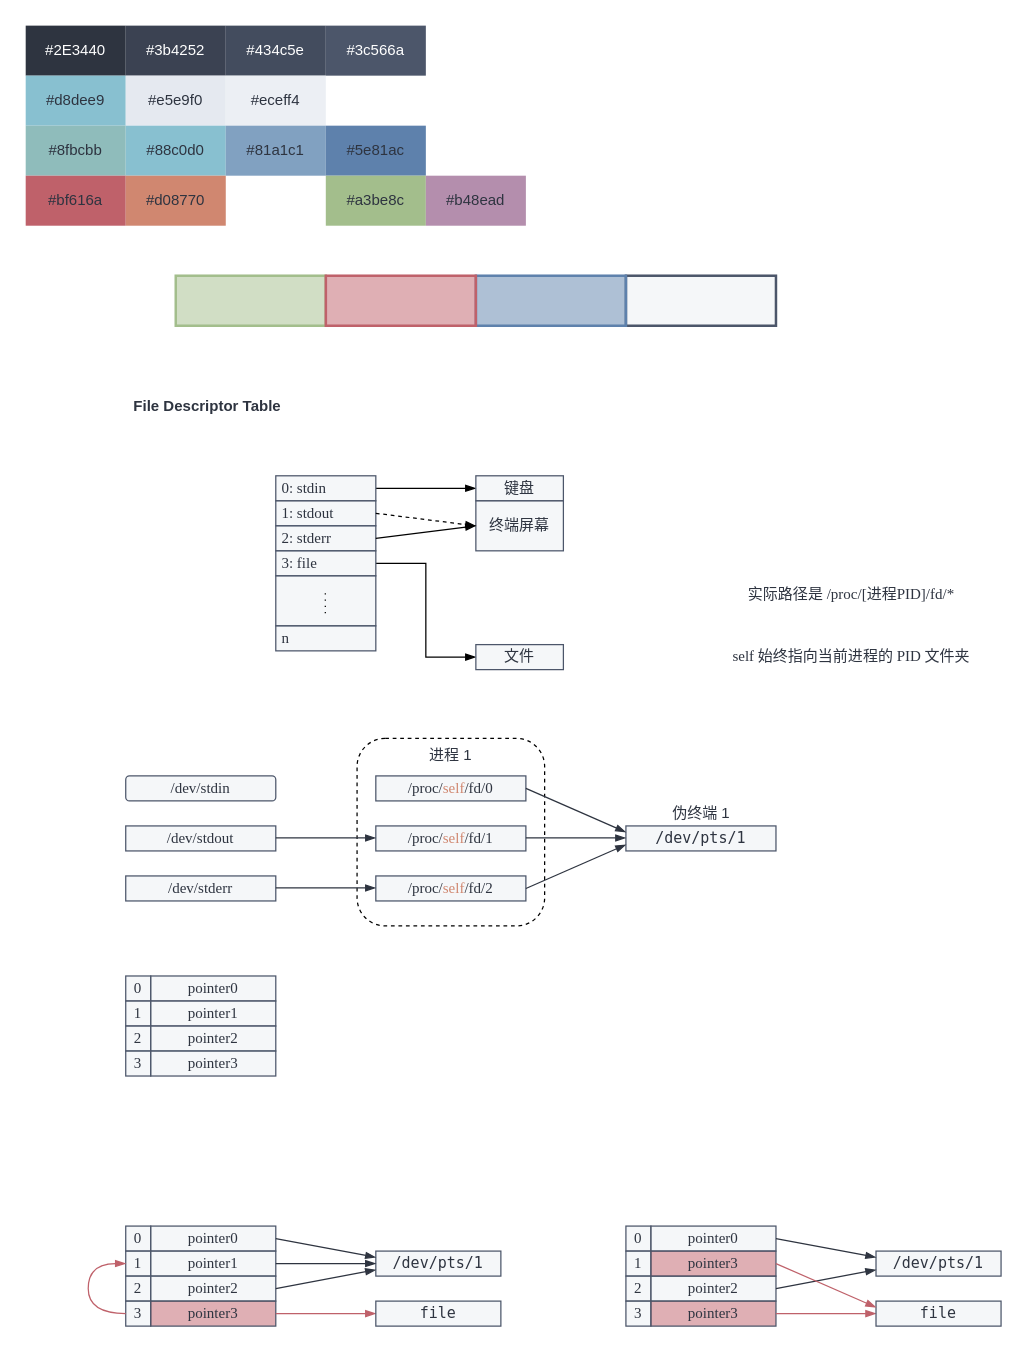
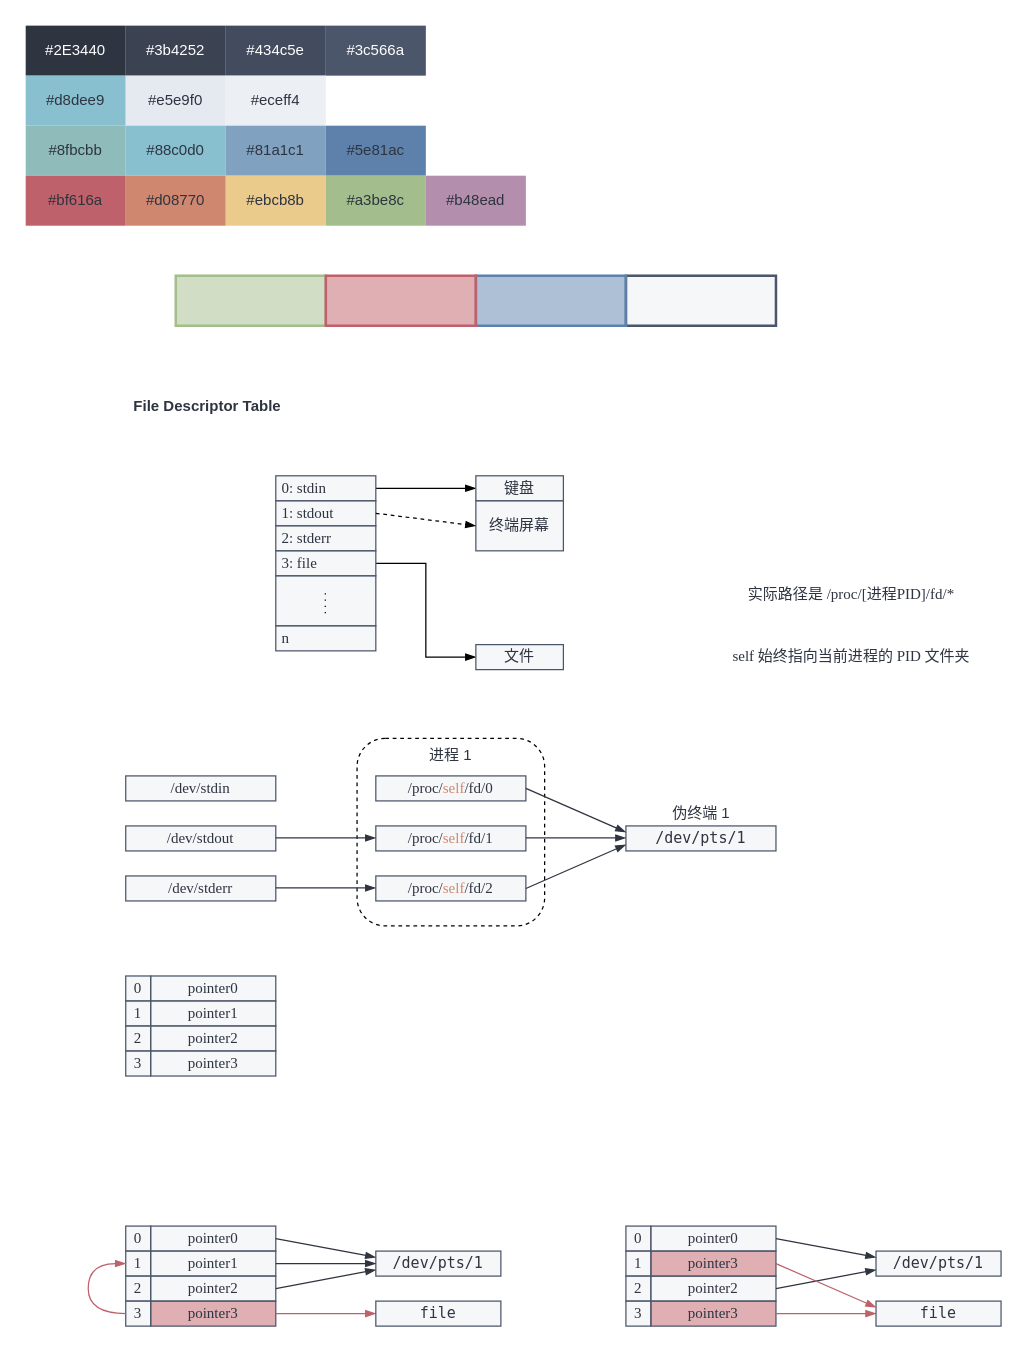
+ <mxCell id="16" value="&lt;font color=&quot;#2e3440&quot;&gt;#ebcb8b&lt;/font&gt;" style="rounded=0;whiteSpace=wrap;html=1;strokeWidth=2;fillColor=#ebcb8b;strokeColor=none;fontColor=#333333;" parent="1" vertex="1"><mxGeometry x="180" y="140" width="80" height="40" as="geometry" /></mxCell>
- <mxCell id="37" value="" style="endArrow=blockThin;html=1;rounded=0;exitX=1;exitY=0.5;exitDx=0;exitDy=0;entryX=0;entryY=0.5;entryDx=0;entryDy=0;fontColor=#2E3440;endFill=1;" parent="1" source="26" target="34" edge="1"><mxGeometry width="50" height="50" relative="1" as="geometry"><mxPoint x="360" y="370" as="sourcePoint" /><mxPoint x="410" y="320" as="targetPoint" /></mxGeometry></mxCell>
- <mxCell id="38" value="&lt;pre tabindex=&quot;0&quot; class=&quot;chroma&quot;&gt;&lt;code class=&quot;language-bash-session&quot; data-lang=&quot;bash-session&quot;&gt;&lt;font face=&quot;JetBrainsMono NFP&quot;&gt;/dev/stdin&lt;/font&gt;&lt;/code&gt;&lt;/pre&gt;" style="whiteSpace=wrap;html=1;strokeWidth=1;fillColor=#ECEFF4;strokeColor=#4c566a;fontColor=#2E3440;fillOpacity=50;fontFamily=JetBrainsMono NFP;align=center;rounded=1;" parent="1" vertex="1"><mxGeometry x="100" y="620" width="120" height="20" as="geometry" /></mxCell>
+ <mxCell id="38" value="&lt;pre tabindex=&quot;0&quot; class=&quot;chroma&quot;&gt;&lt;code class=&quot;language-bash-session&quot; data-lang=&quot;bash-session&quot;&gt;&lt;font face=&quot;JetBrainsMono NFP&quot;&gt;/dev/stdin&lt;/font&gt;&lt;/code&gt;&lt;/pre&gt;" style="rounded=0;whiteSpace=wrap;html=1;strokeWidth=1;fillColor=#ECEFF4;strokeColor=#4c566a;fontColor=#2E3440;fillOpacity=50;fontFamily=JetBrainsMono NFP;align=center;" parent="1" vertex="1"><mxGeometry x="100" y="620" width="120" height="20" as="geometry" /></mxCell>
